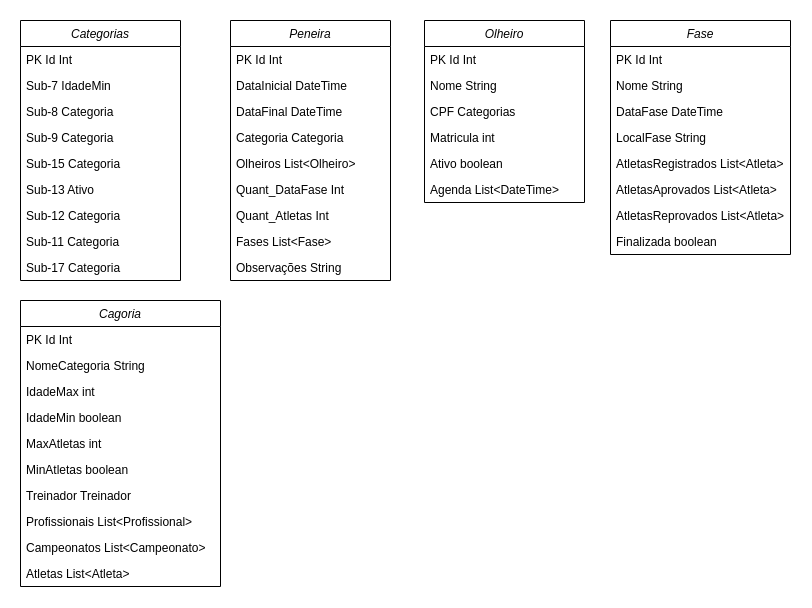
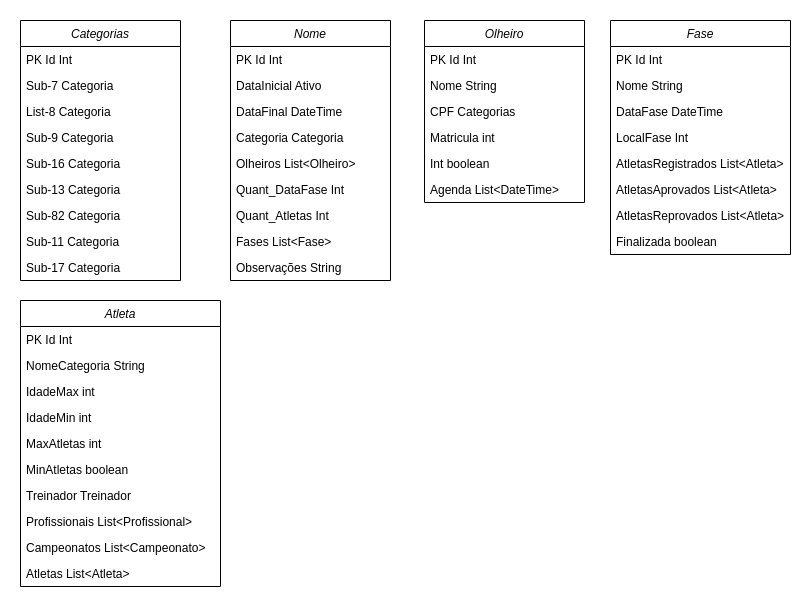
- <mxCell id="2" value="Peneira" style="swimlane;fontStyle=2;align=center;verticalAlign=top;childLayout=stackLayout;horizontal=1;startSize=26;horizontalStack=0;resizeParent=1;resizeLast=0;collapsible=1;marginBottom=0;rounded=0;shadow=0;strokeWidth=1;" parent="1" vertex="1"><mxGeometry x="230" y="20" width="160" height="260" as="geometry"><mxRectangle x="230" y="140" width="160" height="26" as="alternateBounds" /></mxGeometry></mxCell>
+ <mxCell id="2" value="Nome" style="swimlane;fontStyle=2;align=center;verticalAlign=top;childLayout=stackLayout;horizontal=1;startSize=26;horizontalStack=0;resizeParent=1;resizeLast=0;collapsible=1;marginBottom=0;rounded=0;shadow=0;strokeWidth=1;" parent="1" vertex="1"><mxGeometry x="230" y="20" width="160" height="260" as="geometry"><mxRectangle x="230" y="140" width="160" height="26" as="alternateBounds" /></mxGeometry></mxCell>
- <mxCell id="14" value="Sub-7 IdadeMin" style="text;align=left;verticalAlign=top;spacingLeft=4;spacingRight=4;overflow=hidden;rotatable=0;points=[[0,0.5],[1,0.5]];portConstraint=eastwest;" vertex="1" parent="12"><mxGeometry y="52" width="160" height="26" as="geometry" /></mxCell>
+ <mxCell id="14" value="Sub-7 Categoria" style="text;align=left;verticalAlign=top;spacingLeft=4;spacingRight=4;overflow=hidden;rotatable=0;points=[[0,0.5],[1,0.5]];portConstraint=eastwest;" vertex="1" parent="12"><mxGeometry y="52" width="160" height="26" as="geometry" /></mxCell>
- <mxCell id="4" value="DataInicial DateTime" style="text;align=left;verticalAlign=top;spacingLeft=4;spacingRight=4;overflow=hidden;rotatable=0;points=[[0,0.5],[1,0.5]];portConstraint=eastwest;" vertex="1" parent="2"><mxGeometry y="52" width="160" height="26" as="geometry" /></mxCell>
+ <mxCell id="4" value="DataInicial Ativo" style="text;align=left;verticalAlign=top;spacingLeft=4;spacingRight=4;overflow=hidden;rotatable=0;points=[[0,0.5],[1,0.5]];portConstraint=eastwest;" vertex="1" parent="2"><mxGeometry y="52" width="160" height="26" as="geometry" /></mxCell>
- <mxCell id="15" value="Sub-8 Categoria" style="text;align=left;verticalAlign=top;spacingLeft=4;spacingRight=4;overflow=hidden;rotatable=0;points=[[0,0.5],[1,0.5]];portConstraint=eastwest;" parent="12" vertex="1"><mxGeometry y="78" width="160" height="26" as="geometry" /></mxCell>
+ <mxCell id="15" value="List-8 Categoria" style="text;align=left;verticalAlign=top;spacingLeft=4;spacingRight=4;overflow=hidden;rotatable=0;points=[[0,0.5],[1,0.5]];portConstraint=eastwest;" parent="12" vertex="1"><mxGeometry y="78" width="160" height="26" as="geometry" /></mxCell>
- <mxCell id="44" value="LocalFase String" style="text;align=left;verticalAlign=top;spacingLeft=4;spacingRight=4;overflow=hidden;rotatable=0;points=[[0,0.5],[1,0.5]];portConstraint=eastwest;" parent="40" vertex="1"><mxGeometry y="104" width="180" height="26" as="geometry" /></mxCell>
+ <mxCell id="44" value="LocalFase Int" style="text;align=left;verticalAlign=top;spacingLeft=4;spacingRight=4;overflow=hidden;rotatable=0;points=[[0,0.5],[1,0.5]];portConstraint=eastwest;" parent="40" vertex="1"><mxGeometry y="104" width="180" height="26" as="geometry" /></mxCell>
- <mxCell id="17" value="Sub-15 Categoria" style="text;align=left;verticalAlign=top;spacingLeft=4;spacingRight=4;overflow=hidden;rotatable=0;points=[[0,0.5],[1,0.5]];portConstraint=eastwest;" parent="12" vertex="1"><mxGeometry y="130" width="160" height="26" as="geometry" /></mxCell>
+ <mxCell id="17" value="Sub-16 Categoria" style="text;align=left;verticalAlign=top;spacingLeft=4;spacingRight=4;overflow=hidden;rotatable=0;points=[[0,0.5],[1,0.5]];portConstraint=eastwest;" parent="12" vertex="1"><mxGeometry y="130" width="160" height="26" as="geometry" /></mxCell>
- <mxCell id="38" value="Ativo boolean" style="text;align=left;verticalAlign=top;spacingLeft=4;spacingRight=4;overflow=hidden;rotatable=0;points=[[0,0.5],[1,0.5]];portConstraint=eastwest;" parent="33" vertex="1"><mxGeometry y="130" width="160" height="26" as="geometry" /></mxCell>
+ <mxCell id="38" value="Int boolean" style="text;align=left;verticalAlign=top;spacingLeft=4;spacingRight=4;overflow=hidden;rotatable=0;points=[[0,0.5],[1,0.5]];portConstraint=eastwest;" parent="33" vertex="1"><mxGeometry y="130" width="160" height="26" as="geometry" /></mxCell>
- <mxCell id="18" value="Sub-13 Ativo" style="text;align=left;verticalAlign=top;spacingLeft=4;spacingRight=4;overflow=hidden;rotatable=0;points=[[0,0.5],[1,0.5]];portConstraint=eastwest;" parent="12" vertex="1"><mxGeometry y="156" width="160" height="26" as="geometry" /></mxCell>
+ <mxCell id="18" value="Sub-13 Categoria" style="text;align=left;verticalAlign=top;spacingLeft=4;spacingRight=4;overflow=hidden;rotatable=0;points=[[0,0.5],[1,0.5]];portConstraint=eastwest;" parent="12" vertex="1"><mxGeometry y="156" width="160" height="26" as="geometry" /></mxCell>
- <mxCell id="19" value="Sub-12 Categoria" style="text;align=left;verticalAlign=top;spacingLeft=4;spacingRight=4;overflow=hidden;rotatable=0;points=[[0,0.5],[1,0.5]];portConstraint=eastwest;" parent="12" vertex="1"><mxGeometry y="182" width="160" height="26" as="geometry" /></mxCell>
+ <mxCell id="19" value="Sub-82 Categoria" style="text;align=left;verticalAlign=top;spacingLeft=4;spacingRight=4;overflow=hidden;rotatable=0;points=[[0,0.5],[1,0.5]];portConstraint=eastwest;" parent="12" vertex="1"><mxGeometry y="182" width="160" height="26" as="geometry" /></mxCell>
- <mxCell id="22" value="Cagoria" style="swimlane;fontStyle=2;align=center;verticalAlign=top;childLayout=stackLayout;horizontal=1;startSize=26;horizontalStack=0;resizeParent=1;resizeLast=0;collapsible=1;marginBottom=0;rounded=0;shadow=0;strokeWidth=1;" parent="1" vertex="1"><mxGeometry x="20" y="300" width="200" height="286" as="geometry"><mxRectangle x="230" y="140" width="160" height="26" as="alternateBounds" /></mxGeometry></mxCell>
+ <mxCell id="22" value="Atleta" style="swimlane;fontStyle=2;align=center;verticalAlign=top;childLayout=stackLayout;horizontal=1;startSize=26;horizontalStack=0;resizeParent=1;resizeLast=0;collapsible=1;marginBottom=0;rounded=0;shadow=0;strokeWidth=1;" parent="1" vertex="1"><mxGeometry x="20" y="300" width="200" height="286" as="geometry"><mxRectangle x="230" y="140" width="160" height="26" as="alternateBounds" /></mxGeometry></mxCell>
- <mxCell id="26" value="IdadeMin boolean" style="text;align=left;verticalAlign=top;spacingLeft=4;spacingRight=4;overflow=hidden;rotatable=0;points=[[0,0.5],[1,0.5]];portConstraint=eastwest;" parent="22" vertex="1"><mxGeometry y="104" width="200" height="26" as="geometry" /></mxCell>
+ <mxCell id="26" value="IdadeMin int" style="text;align=left;verticalAlign=top;spacingLeft=4;spacingRight=4;overflow=hidden;rotatable=0;points=[[0,0.5],[1,0.5]];portConstraint=eastwest;" parent="22" vertex="1"><mxGeometry y="104" width="200" height="26" as="geometry" /></mxCell>
